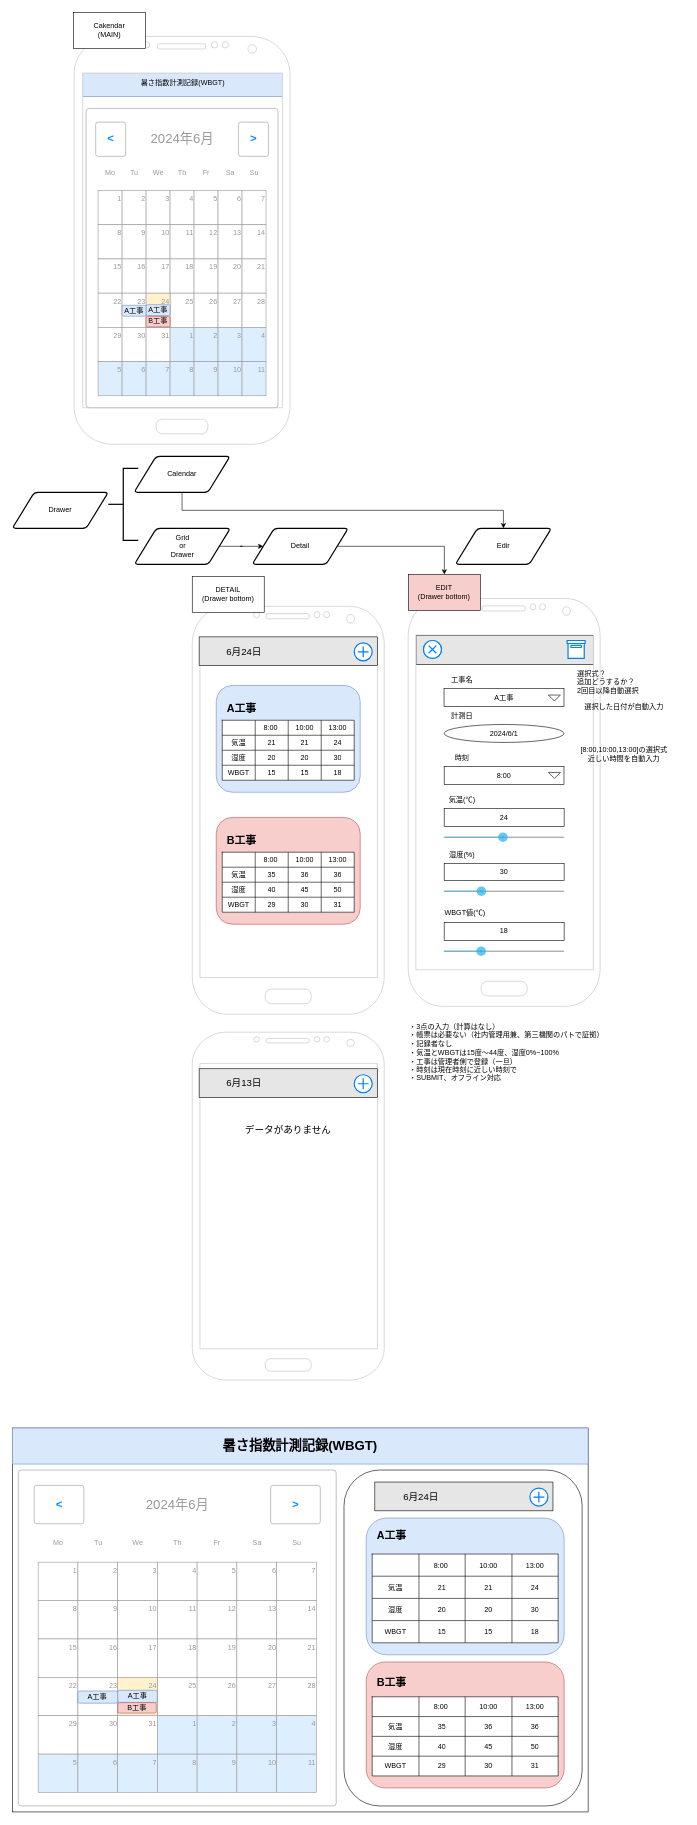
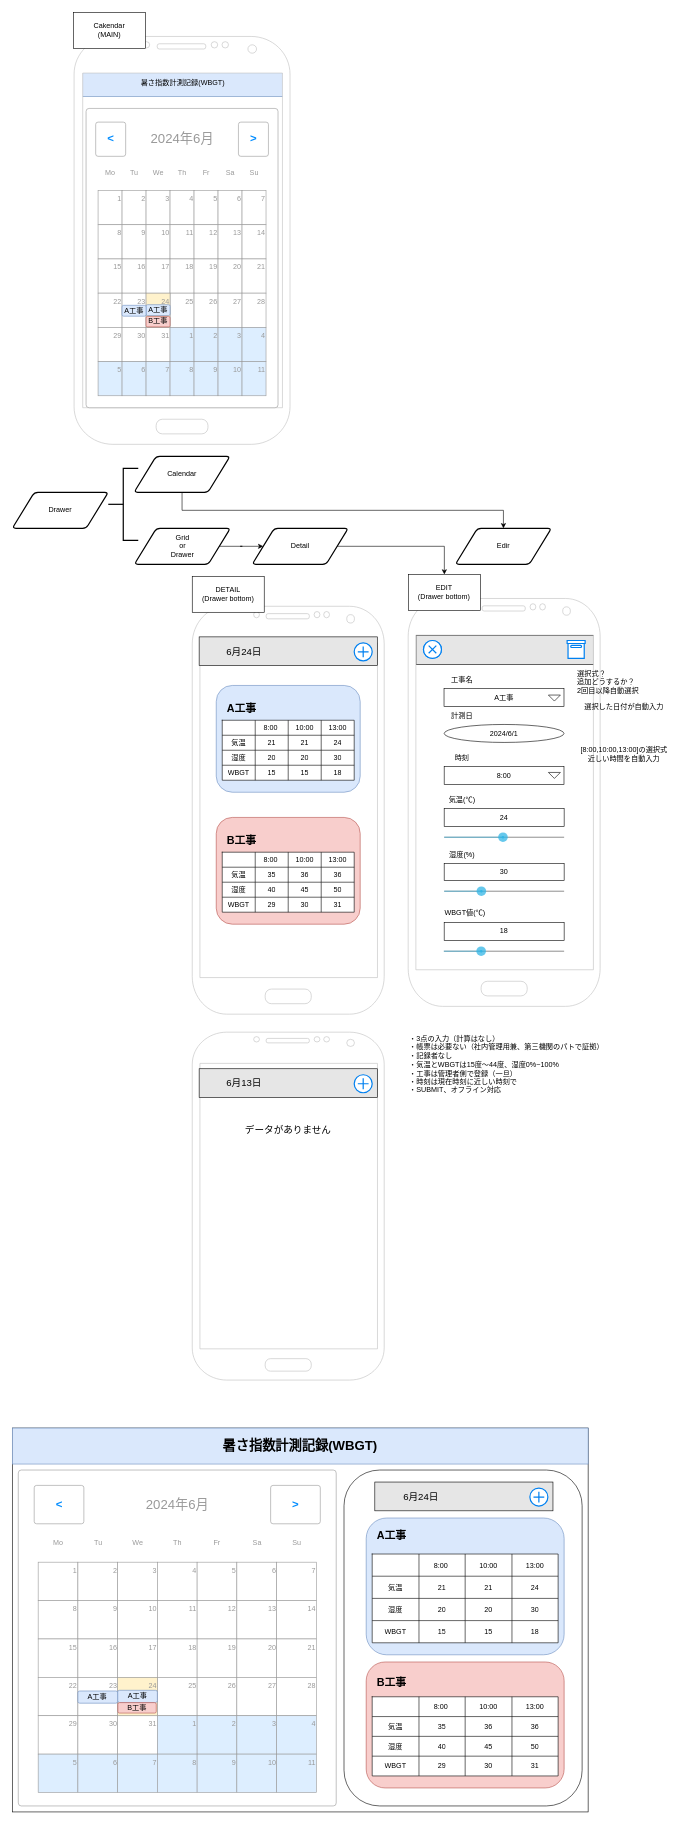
- <mxCell id="85" value="EDIT&lt;br&gt;(Drawer bottom)" style="rounded=0;whiteSpace=wrap;html=1;fillColor=#f8cecc;" parent="1" vertex="1"><mxGeometry x="680.25" y="957" width="120" height="60" as="geometry" /></mxCell>
+ <mxCell id="85" value="EDIT&lt;br&gt;(Drawer bottom)" style="rounded=0;whiteSpace=wrap;html=1;" parent="1" vertex="1"><mxGeometry x="680.25" y="957" width="120" height="60" as="geometry" /></mxCell>
- <mxCell id="23" value="・3点の入力（計算はなし）&lt;br&gt;・帳票は必要ない（社内管理用兼、第三機関のパトで証拠）&lt;br&gt;・記録者なし&lt;br&gt;・気温とWBGTは15度～44度、湿度0%~100%&lt;br&gt;・工事は管理者側で登録（一旦）&lt;br&gt;・時刻は現在時刻に近しい時刻で&lt;br&gt;・SUBMIT、オフライン対応" style="text;html=1;strokeColor=none;fillColor=none;align=left;verticalAlign=top;whiteSpace=wrap;rounded=0;" parent="1" vertex="1"><mxGeometry x="680" y="1697" width="360" height="120" as="geometry" /></mxCell>
+ <mxCell id="23" value="・3点の入力（計算はなし）&lt;br&gt;・帳票は必要ない（社内管理用兼、第三機関のパトで証拠）&lt;br&gt;・記録者なし&lt;br&gt;・気温とWBGTは15度～44度、湿度0%~100%&lt;br&gt;・工事は管理者側で登録（一旦）&lt;br&gt;・時刻は現在時刻に近しい時刻で&lt;br&gt;・SUBMIT、オフライン対応" style="text;html=1;strokeColor=none;fillColor=none;align=left;verticalAlign=top;whiteSpace=wrap;rounded=0;" parent="1" vertex="1"><mxGeometry x="680" y="1717" width="360" height="120" as="geometry" /></mxCell>
